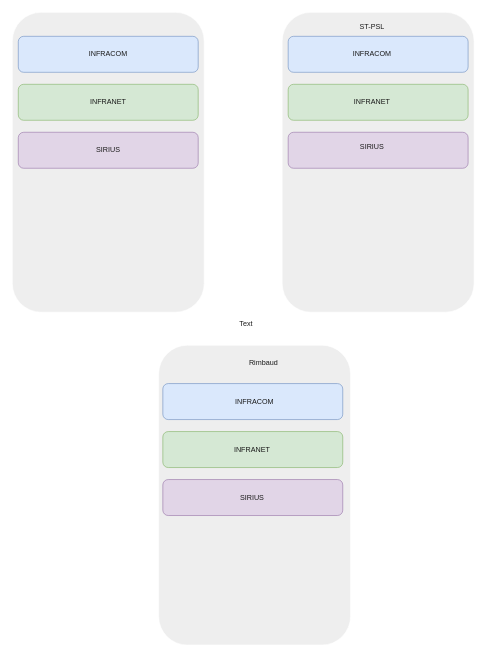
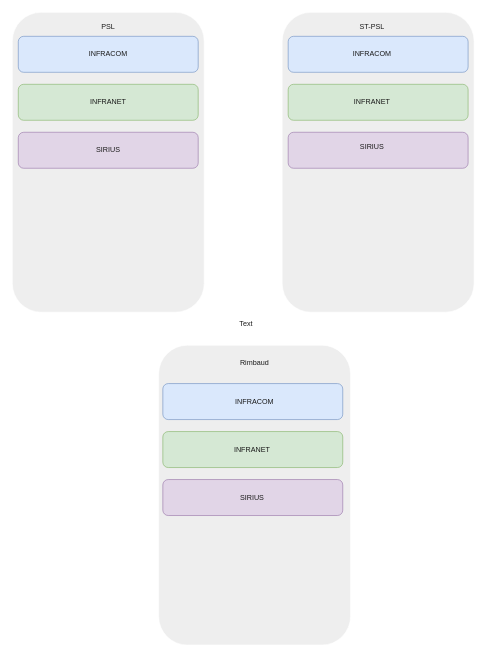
+ <mxCell id="6" value="PSL" style="text;html=1;strokeColor=none;fillColor=none;align=center;verticalAlign=middle;whiteSpace=wrap;rounded=0;labelBackgroundColor=none;fontColor=#1A1A1A;" vertex="1" parent="1"><mxGeometry x="150" y="30" width="60" height="30" as="geometry" /></mxCell>
- <mxCell id="5" value="Rimbaud" style="text;html=1;strokeColor=none;fillColor=none;align=center;verticalAlign=middle;whiteSpace=wrap;rounded=0;labelBackgroundColor=none;fontColor=#1A1A1A;" vertex="1" parent="1"><mxGeometry x="409" y="590" width="60" height="30" as="geometry" /></mxCell>
+ <mxCell id="5" value="Rimbaud" style="text;html=1;strokeColor=none;fillColor=none;align=center;verticalAlign=middle;whiteSpace=wrap;rounded=0;labelBackgroundColor=none;fontColor=#1A1A1A;" vertex="1" parent="1"><mxGeometry x="394" y="590" width="60" height="30" as="geometry" /></mxCell>
